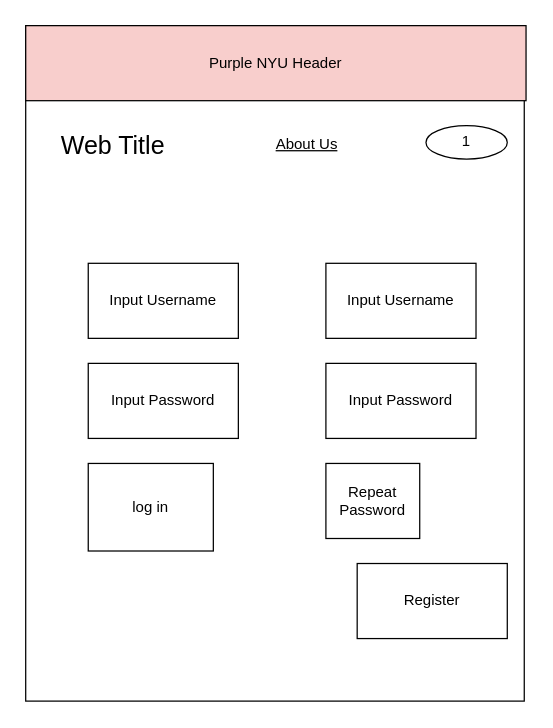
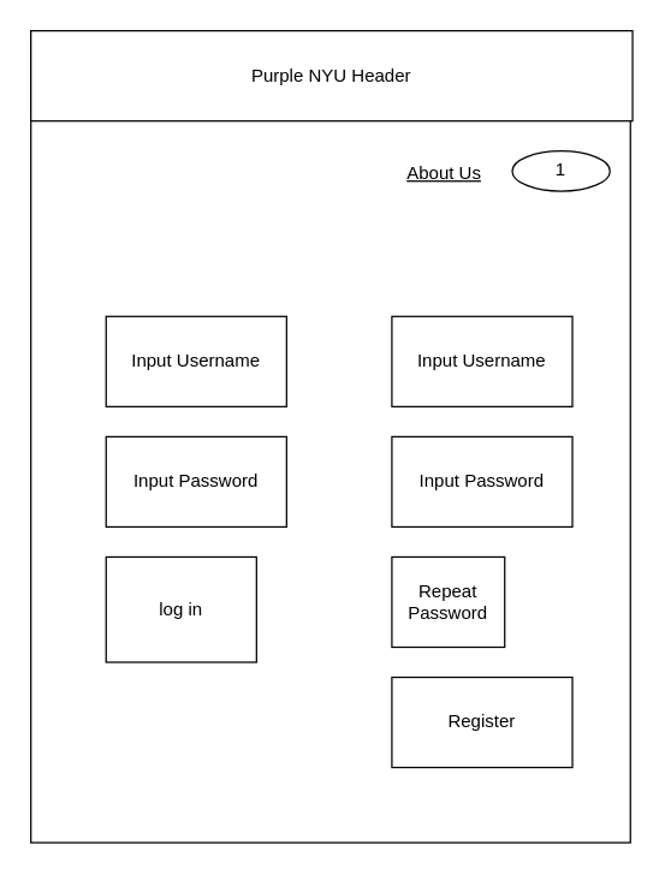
- <mxCell id="3" value="Purple NYU Header" style="rounded=0;whiteSpace=wrap;html=1;fillColor=#f8cecc;" vertex="1" parent="1"><mxGeometry x="20" y="20" width="400" height="60" as="geometry" /></mxCell>
+ <mxCell id="3" value="Purple NYU Header" style="rounded=0;whiteSpace=wrap;html=1;" vertex="1" parent="1"><mxGeometry x="20" y="20" width="400" height="60" as="geometry" /></mxCell>
- <mxCell id="4" value="Web Title" style="text;html=1;strokeColor=none;fillColor=none;align=center;verticalAlign=middle;whiteSpace=wrap;rounded=0;fontSize=20;" vertex="1" parent="1"><mxGeometry x="40" y="100" width="100" height="30" as="geometry" /></mxCell>
- <mxCell id="5" value="&lt;u&gt;About Us&lt;/u&gt;" style="text;html=1;strokeColor=none;fillColor=none;align=center;verticalAlign=middle;whiteSpace=wrap;rounded=0;fontSize=12;" vertex="1" parent="1"><mxGeometry x="215" y="100" width="60" height="30" as="geometry" /></mxCell>
+ <mxCell id="5" value="&lt;u&gt;About Us&lt;/u&gt;" style="text;html=1;strokeColor=none;fillColor=none;align=center;verticalAlign=middle;whiteSpace=wrap;rounded=0;fontSize=12;" vertex="1" parent="1"><mxGeometry x="265" y="100" width="60" height="30" as="geometry" /></mxCell>
- <mxCell id="12" value="Register" style="rounded=0;whiteSpace=wrap;html=1;" vertex="1" parent="1"><mxGeometry x="285" y="450" width="120" height="60" as="geometry" /></mxCell>
+ <mxCell id="12" value="Register" style="rounded=0;whiteSpace=wrap;html=1;" vertex="1" parent="1"><mxGeometry x="260" y="450" width="120" height="60" as="geometry" /></mxCell>
